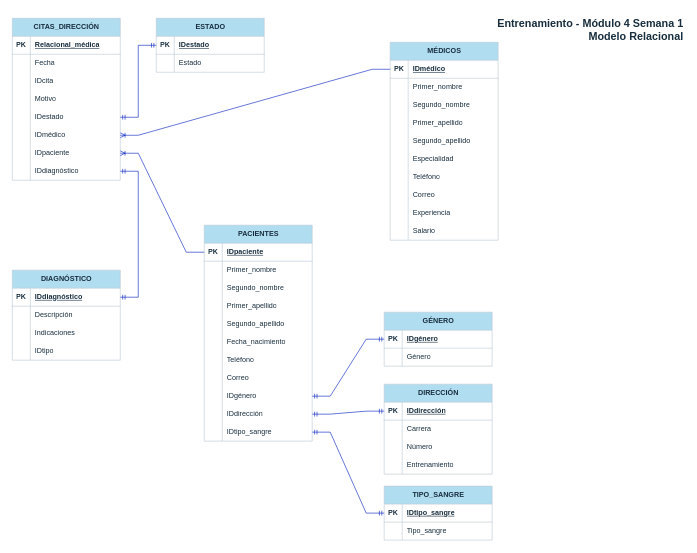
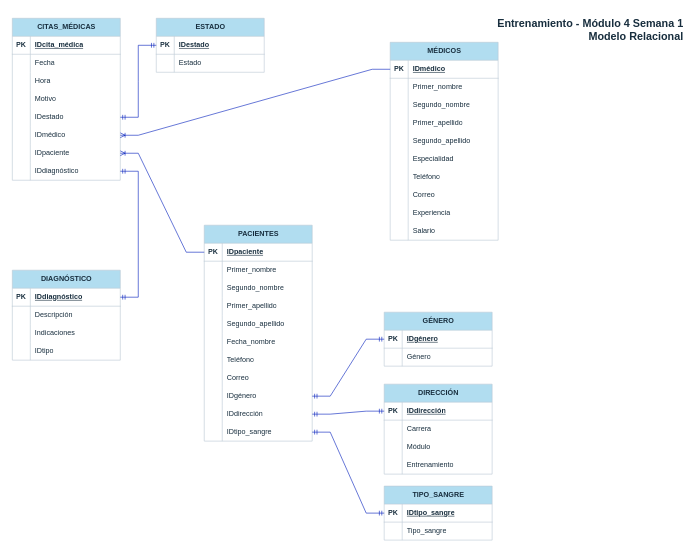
- <mxCell id="2" value="CITAS_DIRECCIÓN" style="shape=table;startSize=30;container=1;collapsible=1;childLayout=tableLayout;fixedRows=1;rowLines=0;fontStyle=1;align=center;resizeLast=1;html=1;labelBackgroundColor=none;fillColor=#B1DDF0;strokeColor=#BAC8D3;fontColor=#182E3E;" vertex="1" parent="1"><mxGeometry x="20" y="30" width="180" height="270" as="geometry" /></mxCell>
+ <mxCell id="2" value="CITAS_MÉDICAS" style="shape=table;startSize=30;container=1;collapsible=1;childLayout=tableLayout;fixedRows=1;rowLines=0;fontStyle=1;align=center;resizeLast=1;html=1;labelBackgroundColor=none;fillColor=#B1DDF0;strokeColor=#BAC8D3;fontColor=#182E3E;" vertex="1" parent="1"><mxGeometry x="20" y="30" width="180" height="270" as="geometry" /></mxCell>
- <mxCell id="5" value="Relacional_médica" style="shape=partialRectangle;connectable=0;fillColor=none;top=0;left=0;bottom=0;right=0;align=left;spacingLeft=6;fontStyle=5;overflow=hidden;whiteSpace=wrap;html=1;labelBackgroundColor=none;strokeColor=#BAC8D3;fontColor=#182E3E;" vertex="1" parent="3"><mxGeometry x="30" width="150" height="30" as="geometry"><mxRectangle width="150" height="30" as="alternateBounds" /></mxGeometry></mxCell>
+ <mxCell id="5" value="IDcita_médica" style="shape=partialRectangle;connectable=0;fillColor=none;top=0;left=0;bottom=0;right=0;align=left;spacingLeft=6;fontStyle=5;overflow=hidden;whiteSpace=wrap;html=1;labelBackgroundColor=none;strokeColor=#BAC8D3;fontColor=#182E3E;" vertex="1" parent="3"><mxGeometry x="30" width="150" height="30" as="geometry"><mxRectangle width="150" height="30" as="alternateBounds" /></mxGeometry></mxCell>
- <mxCell id="11" value="IDcita" style="shape=partialRectangle;connectable=0;fillColor=none;top=0;left=0;bottom=0;right=0;align=left;spacingLeft=6;overflow=hidden;whiteSpace=wrap;html=1;labelBackgroundColor=none;strokeColor=#BAC8D3;fontColor=#182E3E;" vertex="1" parent="9"><mxGeometry x="30" width="150" height="30" as="geometry"><mxRectangle width="150" height="30" as="alternateBounds" /></mxGeometry></mxCell>
+ <mxCell id="11" value="Hora" style="shape=partialRectangle;connectable=0;fillColor=none;top=0;left=0;bottom=0;right=0;align=left;spacingLeft=6;overflow=hidden;whiteSpace=wrap;html=1;labelBackgroundColor=none;strokeColor=#BAC8D3;fontColor=#182E3E;" vertex="1" parent="9"><mxGeometry x="30" width="150" height="30" as="geometry"><mxRectangle width="150" height="30" as="alternateBounds" /></mxGeometry></mxCell>
- <mxCell id="53" value="Fecha_nacimiento" style="shape=partialRectangle;connectable=0;fillColor=none;top=0;left=0;bottom=0;right=0;align=left;spacingLeft=6;overflow=hidden;whiteSpace=wrap;html=1;strokeColor=#BAC8D3;fontColor=#182E3E;" vertex="1" parent="51"><mxGeometry x="30" width="150" height="30" as="geometry"><mxRectangle width="150" height="30" as="alternateBounds" /></mxGeometry></mxCell>
+ <mxCell id="53" value="Fecha_nombre" style="shape=partialRectangle;connectable=0;fillColor=none;top=0;left=0;bottom=0;right=0;align=left;spacingLeft=6;overflow=hidden;whiteSpace=wrap;html=1;strokeColor=#BAC8D3;fontColor=#182E3E;" vertex="1" parent="51"><mxGeometry x="30" width="150" height="30" as="geometry"><mxRectangle width="150" height="30" as="alternateBounds" /></mxGeometry></mxCell>
- <mxCell id="87" value="Número&lt;span style=&quot;white-space: pre;&quot;&gt;&#09;&lt;/span&gt;&lt;span style=&quot;white-space: pre;&quot;&gt;&#09;&lt;/span&gt;" style="shape=partialRectangle;connectable=0;fillColor=none;top=0;left=0;bottom=0;right=0;align=left;spacingLeft=6;overflow=hidden;whiteSpace=wrap;html=1;strokeColor=#BAC8D3;fontColor=#182E3E;" vertex="1" parent="85"><mxGeometry x="30" width="150" height="30" as="geometry"><mxRectangle width="150" height="30" as="alternateBounds" /></mxGeometry></mxCell>
+ <mxCell id="87" value="Módulo&lt;span style=&quot;white-space: pre;&quot;&gt;&#09;&lt;/span&gt;&lt;span style=&quot;white-space: pre;&quot;&gt;&#09;&lt;/span&gt;" style="shape=partialRectangle;connectable=0;fillColor=none;top=0;left=0;bottom=0;right=0;align=left;spacingLeft=6;overflow=hidden;whiteSpace=wrap;html=1;strokeColor=#BAC8D3;fontColor=#182E3E;" vertex="1" parent="85"><mxGeometry x="30" width="150" height="30" as="geometry"><mxRectangle width="150" height="30" as="alternateBounds" /></mxGeometry></mxCell>
